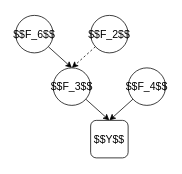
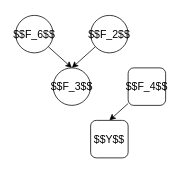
- <mxCell id="4" style="edgeStyle=none;rounded=0;orthogonalLoop=1;jettySize=auto;html=1;entryX=0.5;entryY=0;entryDx=0;entryDy=0;fontSize=14;dashed=1;" edge="1" parent="1" source="5" target="7"><mxGeometry relative="1" as="geometry" /></mxCell>
+ <mxCell id="4" style="edgeStyle=none;rounded=0;orthogonalLoop=1;jettySize=auto;html=1;entryX=0.5;entryY=0;entryDx=0;entryDy=0;fontSize=14;" edge="1" parent="1" source="5" target="7"><mxGeometry relative="1" as="geometry" /></mxCell>
- <mxCell id="9" value="$$F_4$$" style="ellipse;whiteSpace=wrap;html=1;aspect=fixed;fontSize=14;" vertex="1" parent="1"><mxGeometry x="170" y="90" width="50" height="50" as="geometry" /></mxCell>
+ <mxCell id="9" value="$$F_4$$" style="whiteSpace=wrap;html=1;aspect=fixed;fontSize=14;rounded=1;" vertex="1" parent="1"><mxGeometry x="170" y="90" width="50" height="50" as="geometry" /></mxCell>
- <mxCell id="6" style="edgeStyle=none;rounded=0;orthogonalLoop=1;jettySize=auto;html=1;entryX=0.5;entryY=0;entryDx=0;entryDy=0;fontSize=14;" edge="1" parent="1" source="7" target="10"><mxGeometry relative="1" as="geometry" /></mxCell>
